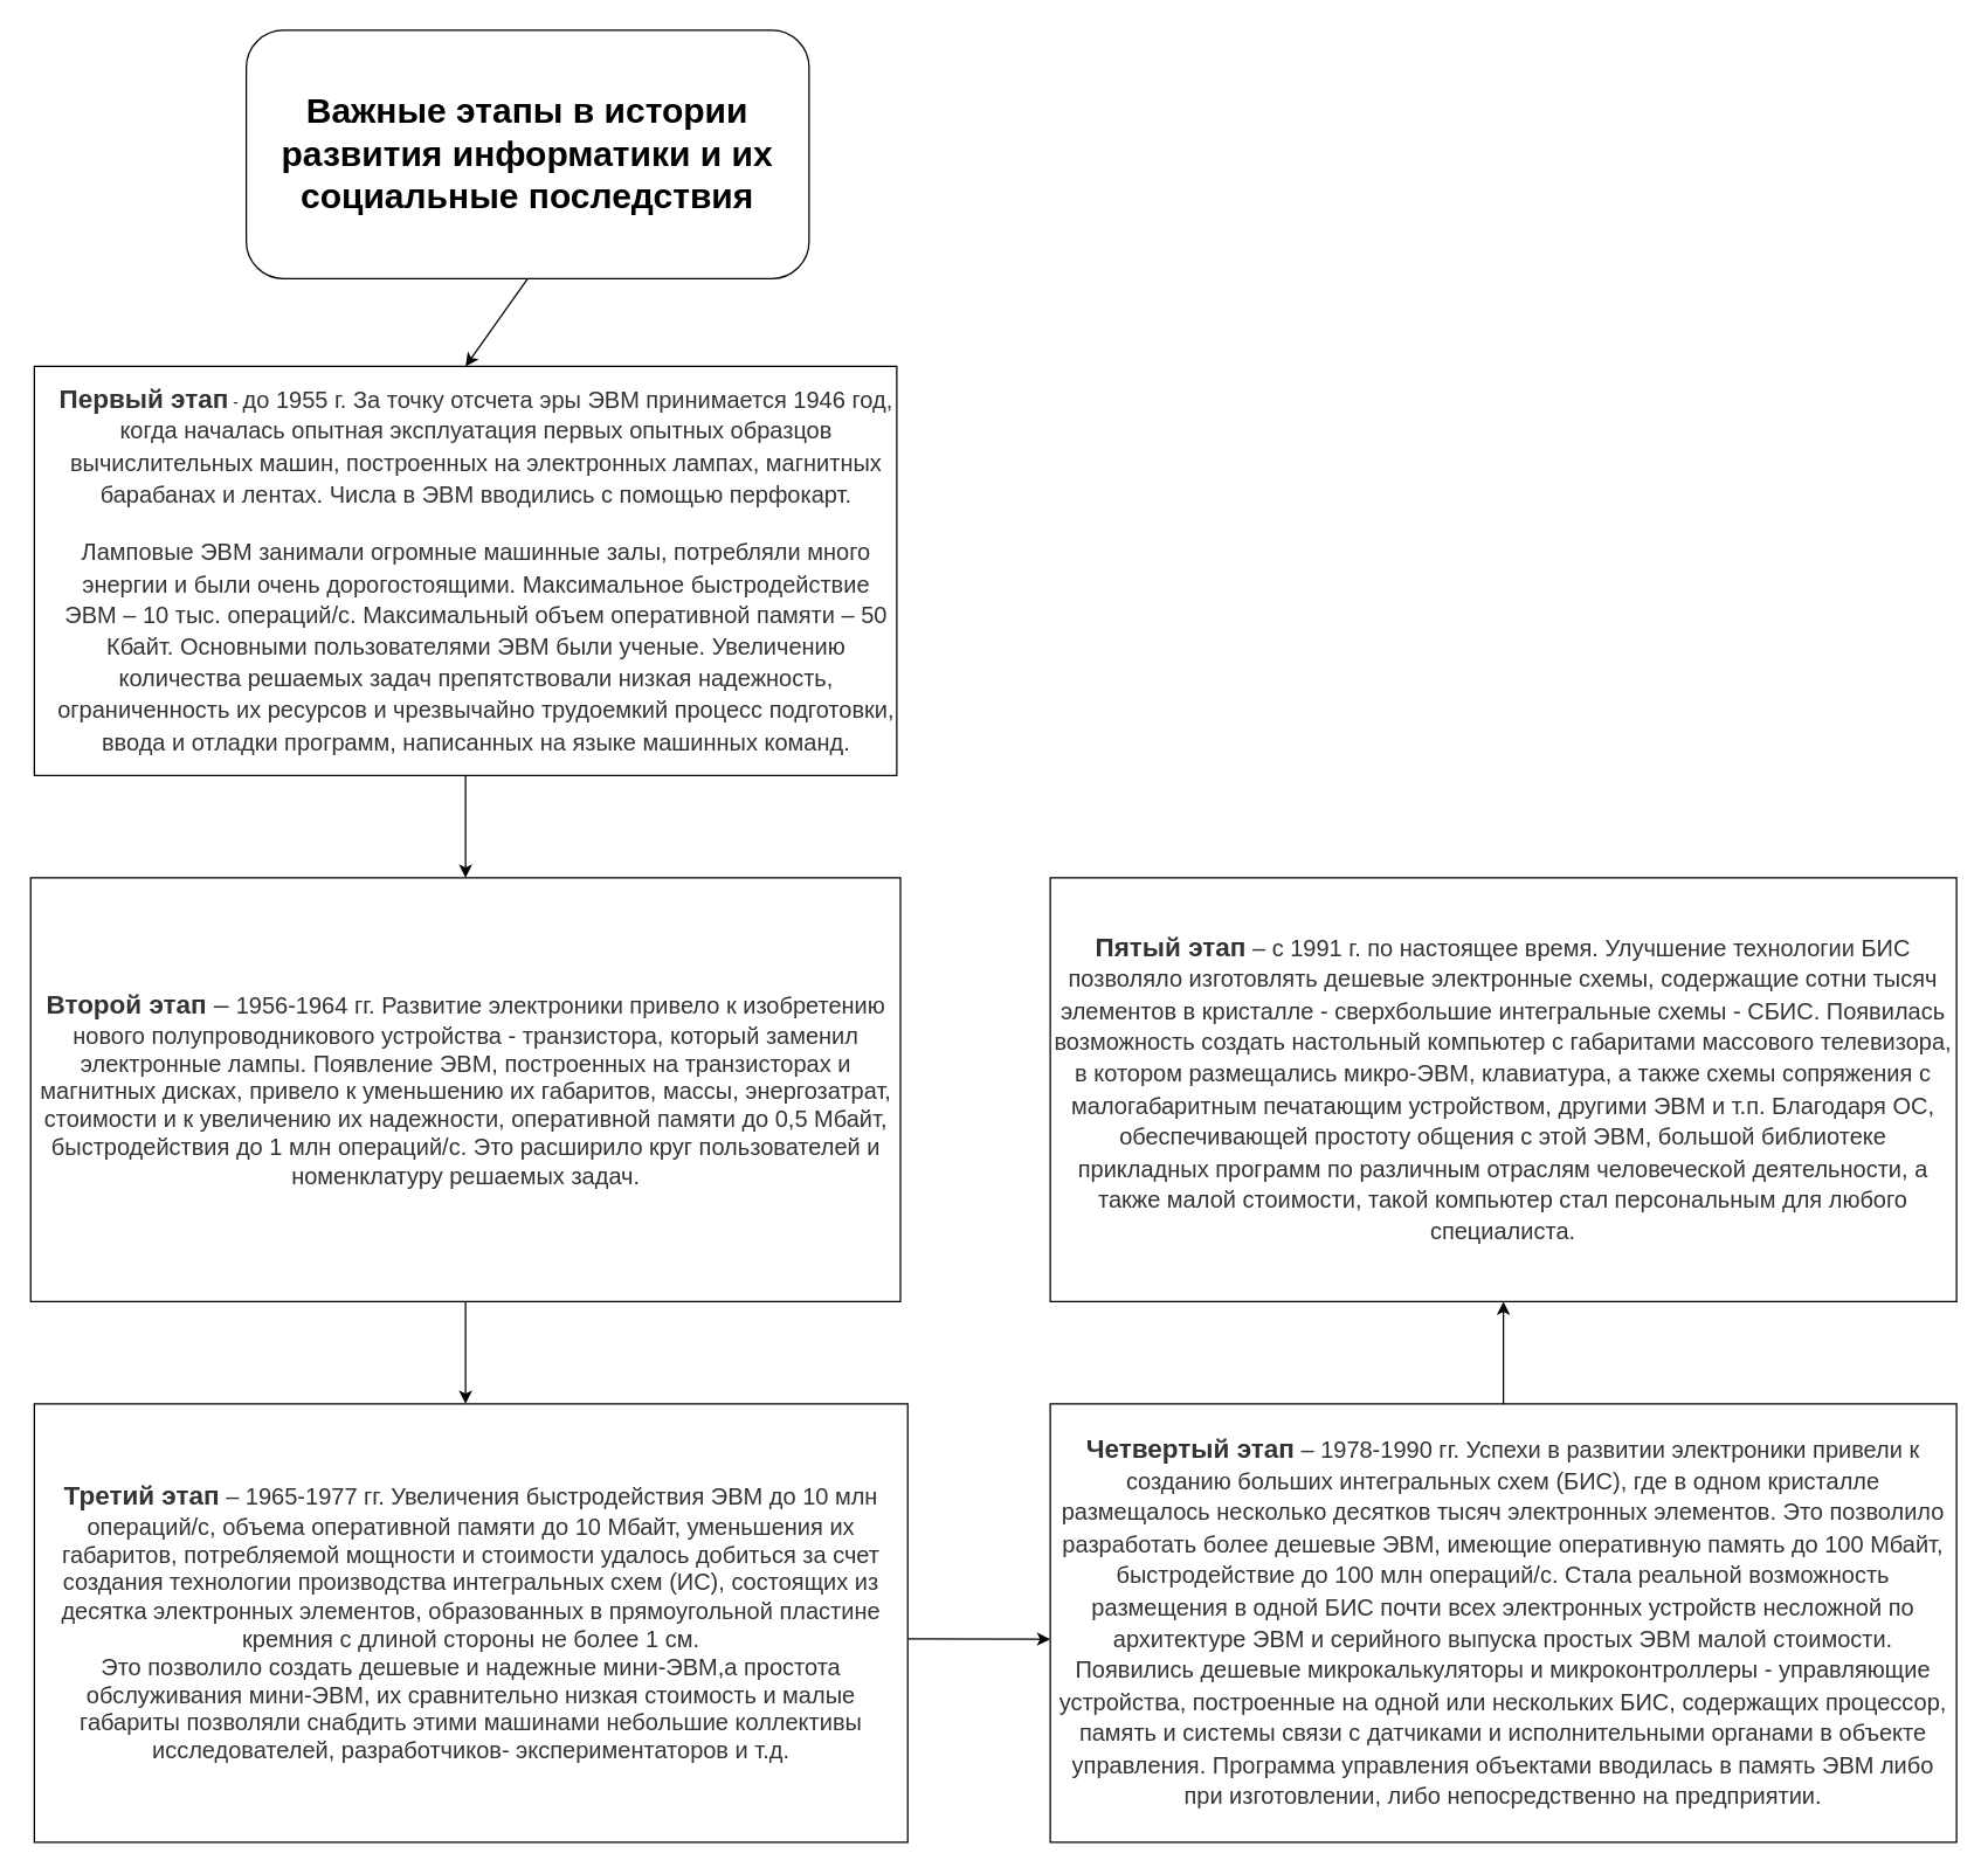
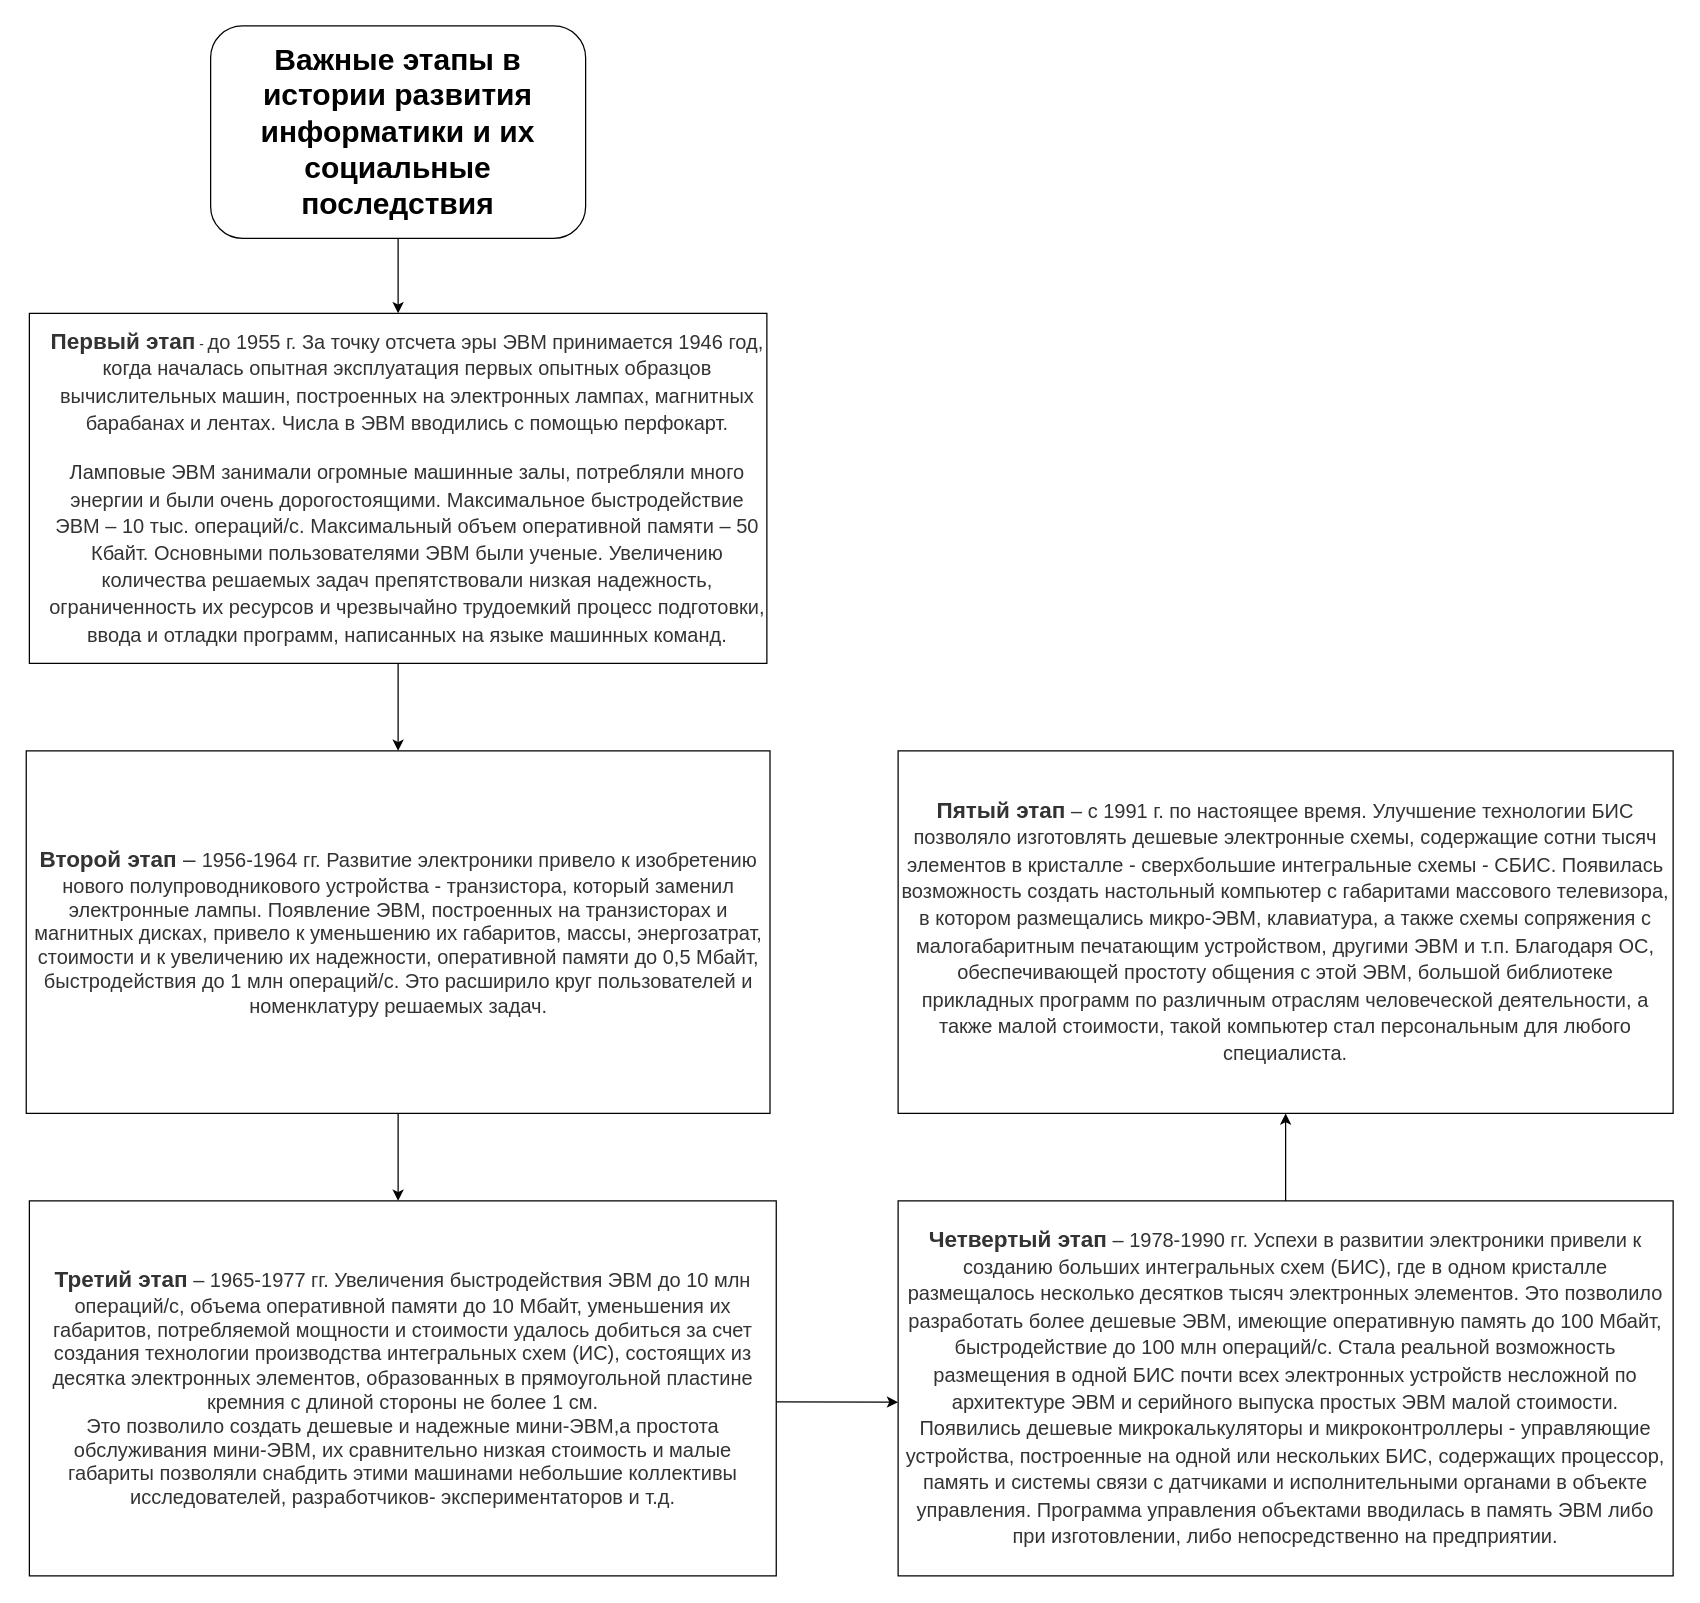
- <mxCell id="2" value="&lt;font style=&quot;font-size: 24px&quot;&gt;&lt;b&gt;Важные этапы в истории развития информатики и их социальные последствия&lt;/b&gt;&lt;/font&gt;" style="rounded=1;whiteSpace=wrap;html=1;" vertex="1" parent="1"><mxGeometry x="168" y="20" width="385" height="170" as="geometry" /></mxCell>
+ <mxCell id="2" value="&lt;font style=&quot;font-size: 24px&quot;&gt;&lt;b&gt;Важные этапы в истории развития информатики и их социальные последствия&lt;/b&gt;&lt;/font&gt;" style="rounded=1;whiteSpace=wrap;html=1;" vertex="1" parent="1"><mxGeometry x="168" y="20" width="300" height="170" as="geometry" /></mxCell>
